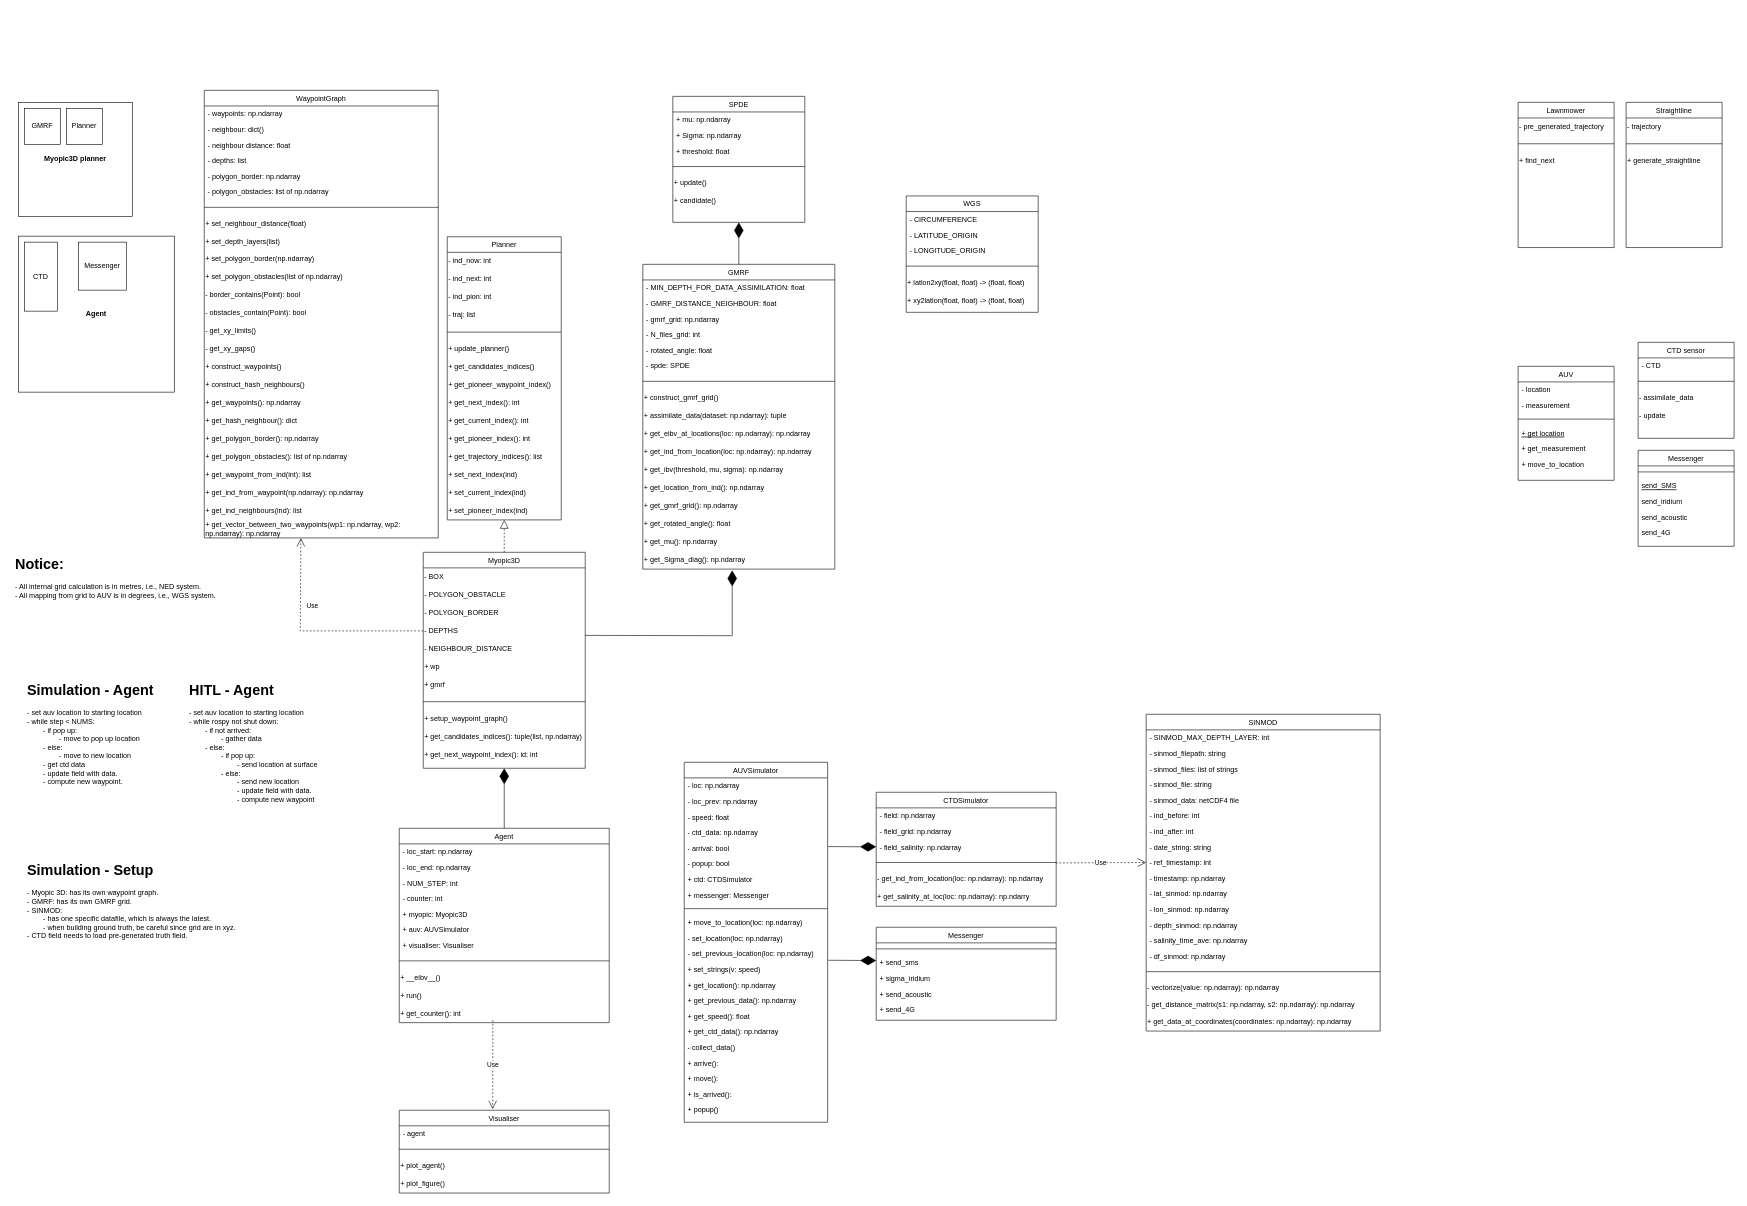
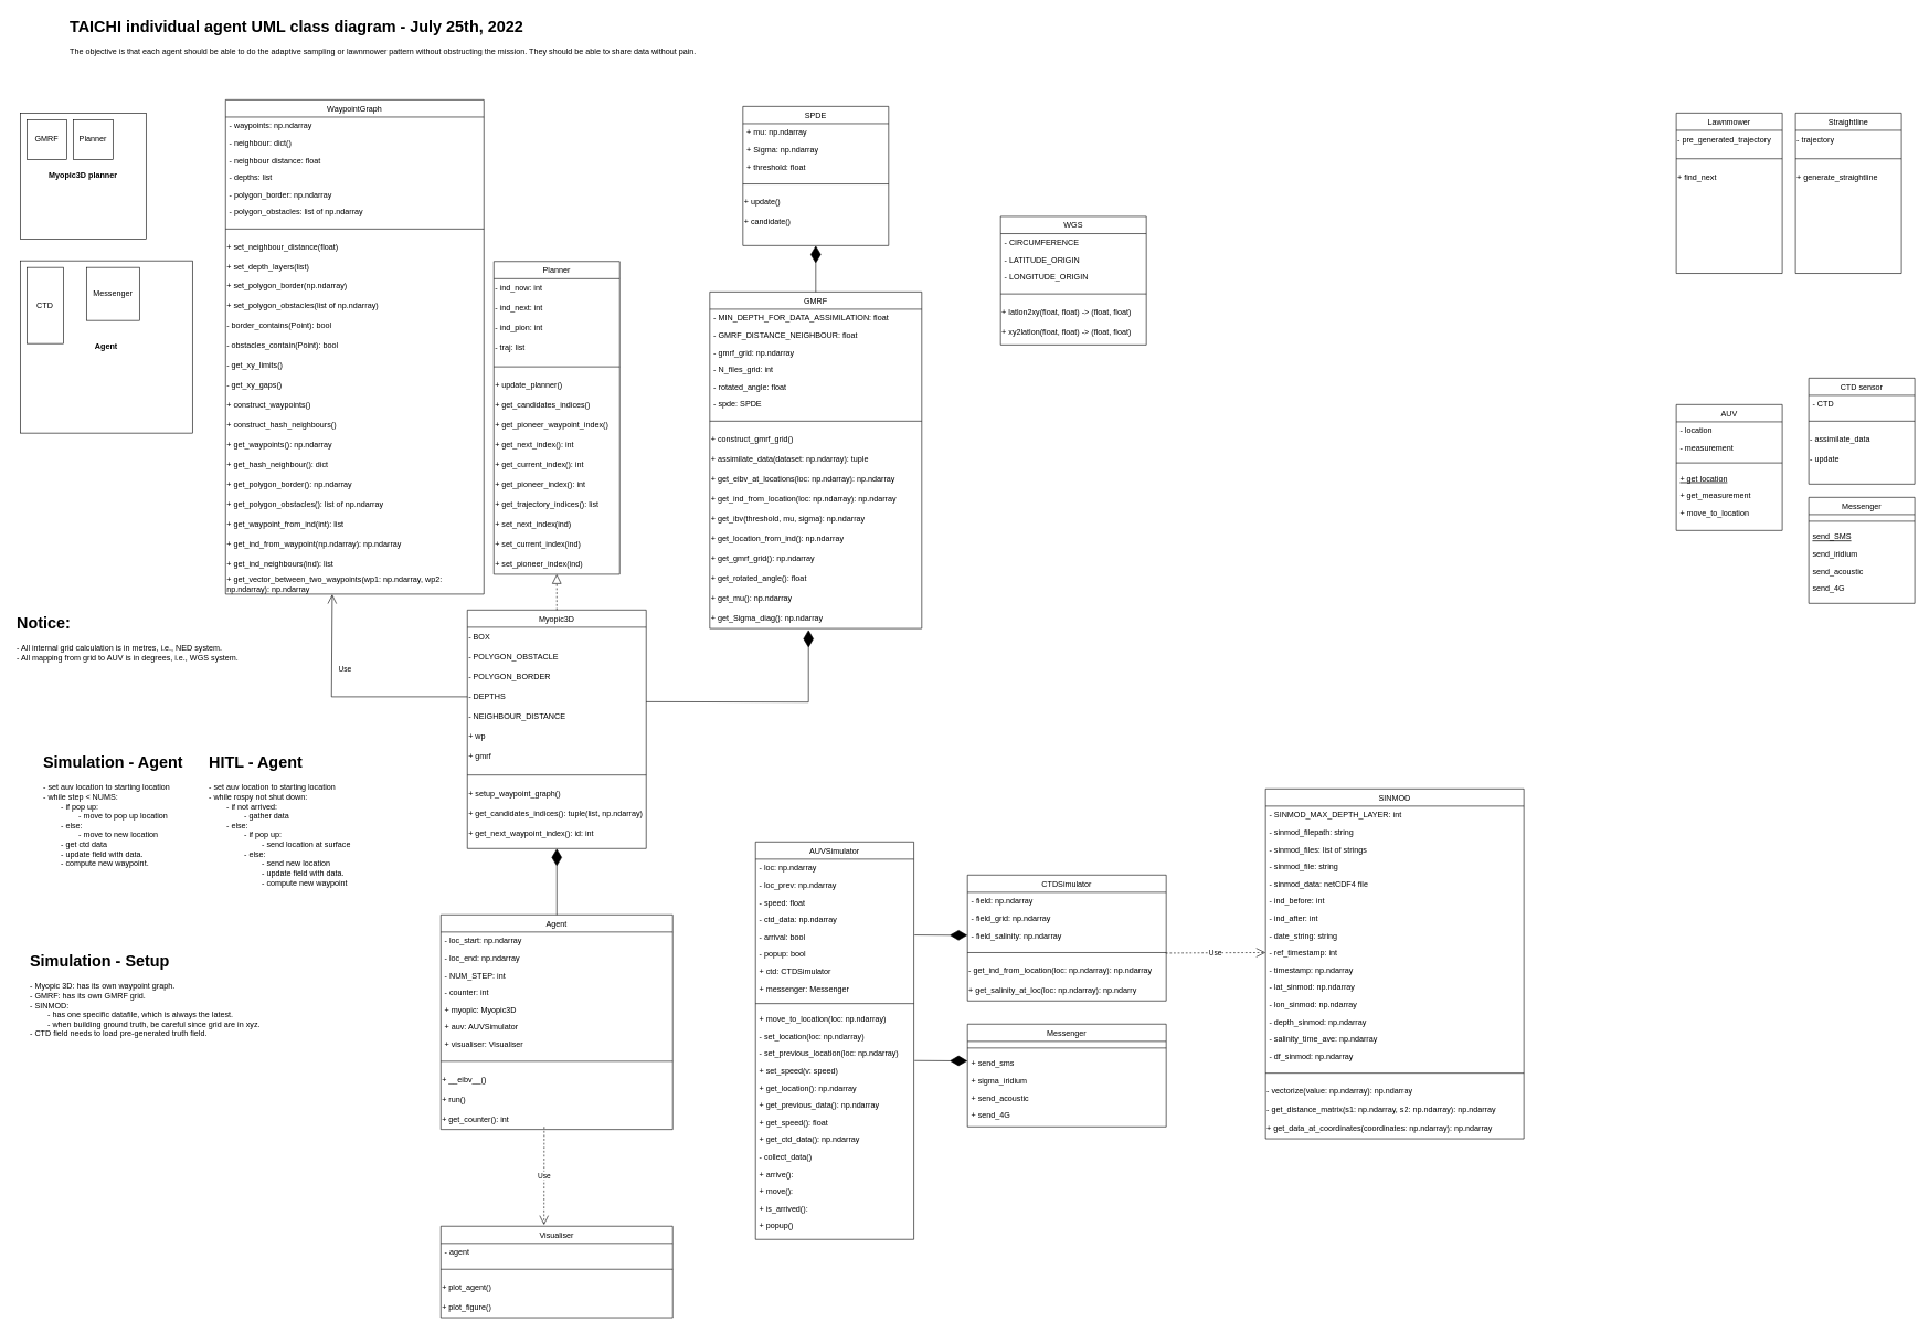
+ <mxCell id="26" value="&lt;h1&gt;TAICHI individual agent UML class diagram - July 25th, 2022&lt;/h1&gt;&lt;div&gt;The objective is that each agent should be able to do the adaptive sampling or lawnmower pattern without obstructing the mission. They should be able to share data without pain.&amp;nbsp;&lt;/div&gt;" style="text;html=1;strokeColor=none;fillColor=none;spacing=5;spacingTop=-20;whiteSpace=wrap;overflow=hidden;rounded=0;" parent="1" vertex="1"><mxGeometry x="100" y="20" width="1360" height="120" as="geometry" /></mxCell>
- <mxCell id="66" value="Use" style="endArrow=open;endSize=12;dashed=1;html=1;rounded=0;exitX=0;exitY=0.5;exitDx=0;exitDy=0;entryX=0.413;entryY=1.013;entryDx=0;entryDy=0;entryPerimeter=0;" parent="1" source="57" target="52" edge="1"><mxGeometry x="0.371" y="-20" width="160" relative="1" as="geometry"><mxPoint x="500" y="1000" as="sourcePoint" /><mxPoint x="660" y="1000" as="targetPoint" /><Array as="points"><mxPoint x="500" y="1051" /></Array><mxPoint as="offset" /></mxGeometry></mxCell>
+ <mxCell id="66" value="Use" style="endArrow=open;endSize=12;dashed=0;html=1;rounded=0;exitX=0;exitY=0.5;exitDx=0;exitDy=0;entryX=0.413;entryY=1.013;entryDx=0;entryDy=0;entryPerimeter=0;" parent="1" source="57" target="52" edge="1"><mxGeometry x="0.371" y="-20" width="160" relative="1" as="geometry"><mxPoint x="500" y="1000" as="sourcePoint" /><mxPoint x="660" y="1000" as="targetPoint" /><Array as="points"><mxPoint x="500" y="1051" /></Array><mxPoint as="offset" /></mxGeometry></mxCell>
- <mxCell id="161" value="&lt;h1&gt;Simulation - Agent&lt;/h1&gt;&lt;div&gt;- set auv location to starting location&lt;/div&gt;&lt;div&gt;- while step &amp;lt; NUMS:&amp;nbsp;&lt;/div&gt;&lt;div&gt;&lt;span style=&quot;background-color: initial;&quot;&gt;&lt;span style=&quot;white-space: pre;&quot;&gt;&#09;&lt;/span&gt;- if pop up:&amp;nbsp;&lt;/span&gt;&lt;/div&gt;&lt;div&gt;&lt;span style=&quot;background-color: initial; white-space: pre;&quot;&gt;&lt;span style=&quot;white-space: pre;&quot;&gt;&#09;&lt;/span&gt;&#09;&lt;/span&gt;&lt;span style=&quot;background-color: initial;&quot;&gt;- move to pop up location&lt;/span&gt;&lt;/div&gt;&lt;div&gt;&lt;span style=&quot;background-color: initial;&quot;&gt;&lt;span style=&quot;white-space: pre;&quot;&gt;&#09;&lt;/span&gt;- else:&amp;nbsp;&lt;/span&gt;&lt;/div&gt;&lt;div&gt;&lt;span style=&quot;background-color: initial; white-space: pre;&quot;&gt;&lt;span style=&quot;white-space: pre;&quot;&gt;&#09;&lt;/span&gt;&#09;&lt;/span&gt;&lt;span style=&quot;background-color: initial;&quot;&gt;-&lt;/span&gt;&lt;span style=&quot;background-color: initial;&quot;&gt;&amp;nbsp;move to new location&lt;/span&gt;&lt;/div&gt;&lt;div&gt;&lt;span style=&quot;background-color: initial;&quot;&gt;&lt;span style=&quot;white-space: pre;&quot;&gt;&#09;&lt;/span&gt;- get ctd data&lt;/span&gt;&lt;/div&gt;&lt;div&gt;&lt;span style=&quot;background-color: initial;&quot;&gt;&lt;span style=&quot;white-space: pre;&quot;&gt;&#09;&lt;/span&gt;- update field with data.&amp;nbsp;&lt;br&gt;&lt;/span&gt;&lt;/div&gt;&lt;div&gt;&lt;span style=&quot;background-color: initial;&quot;&gt;&lt;span style=&quot;white-space: pre;&quot;&gt;&#09;&lt;/span&gt;- compute new waypoint.&amp;nbsp;&lt;br&gt;&lt;/span&gt;&lt;/div&gt;&lt;div&gt;&lt;br&gt;&lt;/div&gt;" style="text;html=1;strokeColor=none;fillColor=none;spacing=5;spacingTop=-20;whiteSpace=wrap;overflow=hidden;rounded=0;" parent="1" vertex="1"><mxGeometry x="40" y="1130" width="240" height="190" as="geometry" /></mxCell>
+ <mxCell id="161" value="&lt;h1&gt;Simulation - Agent&lt;/h1&gt;&lt;div&gt;- set auv location to starting location&lt;/div&gt;&lt;div&gt;- while step &amp;lt; NUMS:&amp;nbsp;&lt;/div&gt;&lt;div&gt;&lt;span style=&quot;background-color: initial;&quot;&gt;&lt;span style=&quot;white-space: pre;&quot;&gt;&#09;&lt;/span&gt;- if pop up:&amp;nbsp;&lt;/span&gt;&lt;/div&gt;&lt;div&gt;&lt;span style=&quot;background-color: initial; white-space: pre;&quot;&gt;&lt;span style=&quot;white-space: pre;&quot;&gt;&#09;&lt;/span&gt;&#09;&lt;/span&gt;&lt;span style=&quot;background-color: initial;&quot;&gt;- move to pop up location&lt;/span&gt;&lt;/div&gt;&lt;div&gt;&lt;span style=&quot;background-color: initial;&quot;&gt;&lt;span style=&quot;white-space: pre;&quot;&gt;&#09;&lt;/span&gt;- else:&amp;nbsp;&lt;/span&gt;&lt;/div&gt;&lt;div&gt;&lt;span style=&quot;background-color: initial; white-space: pre;&quot;&gt;&lt;span style=&quot;white-space: pre;&quot;&gt;&#09;&lt;/span&gt;&#09;&lt;/span&gt;&lt;span style=&quot;background-color: initial;&quot;&gt;-&lt;/span&gt;&lt;span style=&quot;background-color: initial;&quot;&gt;&amp;nbsp;move to new location&lt;/span&gt;&lt;/div&gt;&lt;div&gt;&lt;span style=&quot;background-color: initial;&quot;&gt;&lt;span style=&quot;white-space: pre;&quot;&gt;&#09;&lt;/span&gt;- get ctd data&lt;/span&gt;&lt;/div&gt;&lt;div&gt;&lt;span style=&quot;background-color: initial;&quot;&gt;&lt;span style=&quot;white-space: pre;&quot;&gt;&#09;&lt;/span&gt;- update field with data.&amp;nbsp;&lt;br&gt;&lt;/span&gt;&lt;/div&gt;&lt;div&gt;&lt;span style=&quot;background-color: initial;&quot;&gt;&lt;span style=&quot;white-space: pre;&quot;&gt;&#09;&lt;/span&gt;- compute new waypoint.&amp;nbsp;&lt;br&gt;&lt;/span&gt;&lt;/div&gt;&lt;div&gt;&lt;br&gt;&lt;/div&gt;" style="text;html=1;strokeColor=none;fillColor=none;spacing=5;spacingTop=-20;whiteSpace=wrap;overflow=hidden;rounded=0;" parent="1" vertex="1"><mxGeometry x="60" y="1130" width="240" height="190" as="geometry" /></mxCell>
- <mxCell id="133" value="+ set_strings(v: speed)" style="text;align=left;verticalAlign=top;spacingLeft=4;spacingRight=4;overflow=hidden;rotatable=0;points=[[0,0.5],[1,0.5]];portConstraint=eastwest;" parent="120" vertex="1"><mxGeometry y="332" width="239" height="26" as="geometry" /></mxCell>
+ <mxCell id="133" value="+ set_speed(v: speed)" style="text;align=left;verticalAlign=top;spacingLeft=4;spacingRight=4;overflow=hidden;rotatable=0;points=[[0,0.5],[1,0.5]];portConstraint=eastwest;" parent="120" vertex="1"><mxGeometry y="332" width="239" height="26" as="geometry" /></mxCell>
